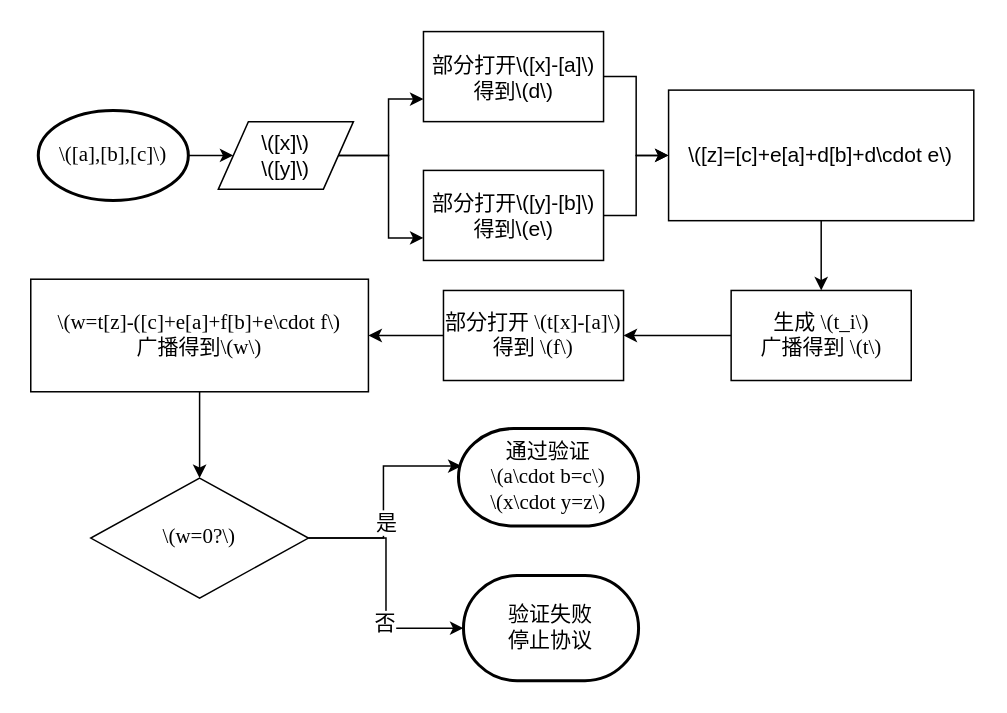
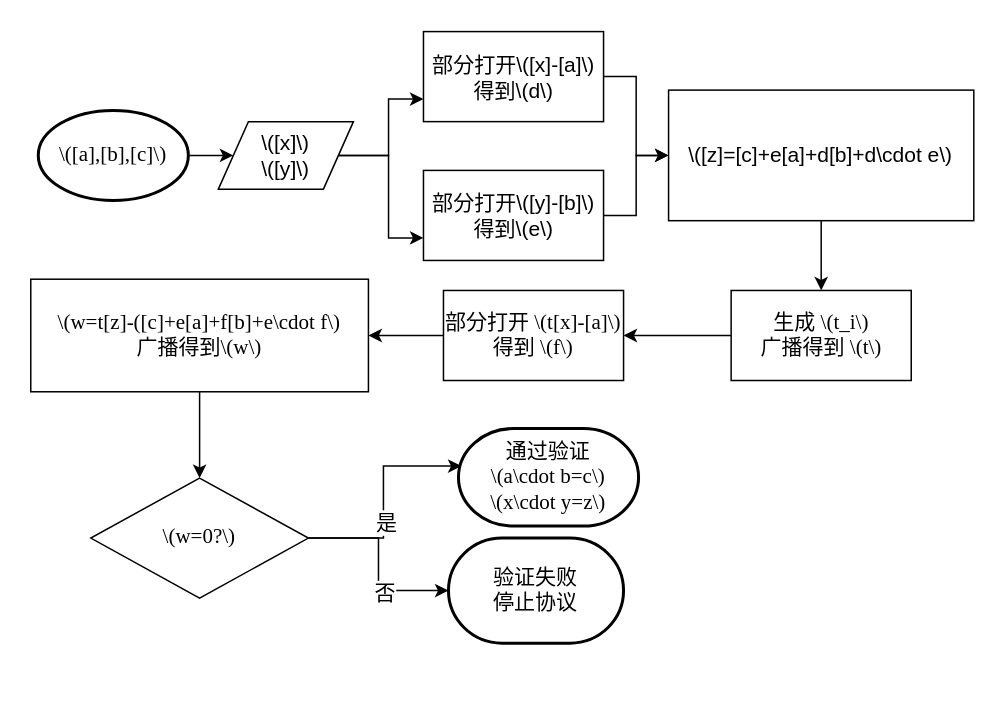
- <mxCell id="16" value="验证失败&lt;br style=&quot;font-size: 14px;&quot;&gt;停止协议" style="strokeWidth=2;html=1;shape=mxgraph.flowchart.terminator;whiteSpace=wrap;fontFamily=Times New Roman;fontSize=14;" vertex="1" parent="1"><mxGeometry x="308.33" y="383" width="116.67" height="70" as="geometry" /></mxCell>
+ <mxCell id="16" value="验证失败&lt;br style=&quot;font-size: 14px;&quot;&gt;停止协议" style="strokeWidth=2;html=1;shape=mxgraph.flowchart.terminator;whiteSpace=wrap;fontFamily=Times New Roman;fontSize=14;" vertex="1" parent="1"><mxGeometry x="298.33" y="358" width="116.67" height="70" as="geometry" /></mxCell>
